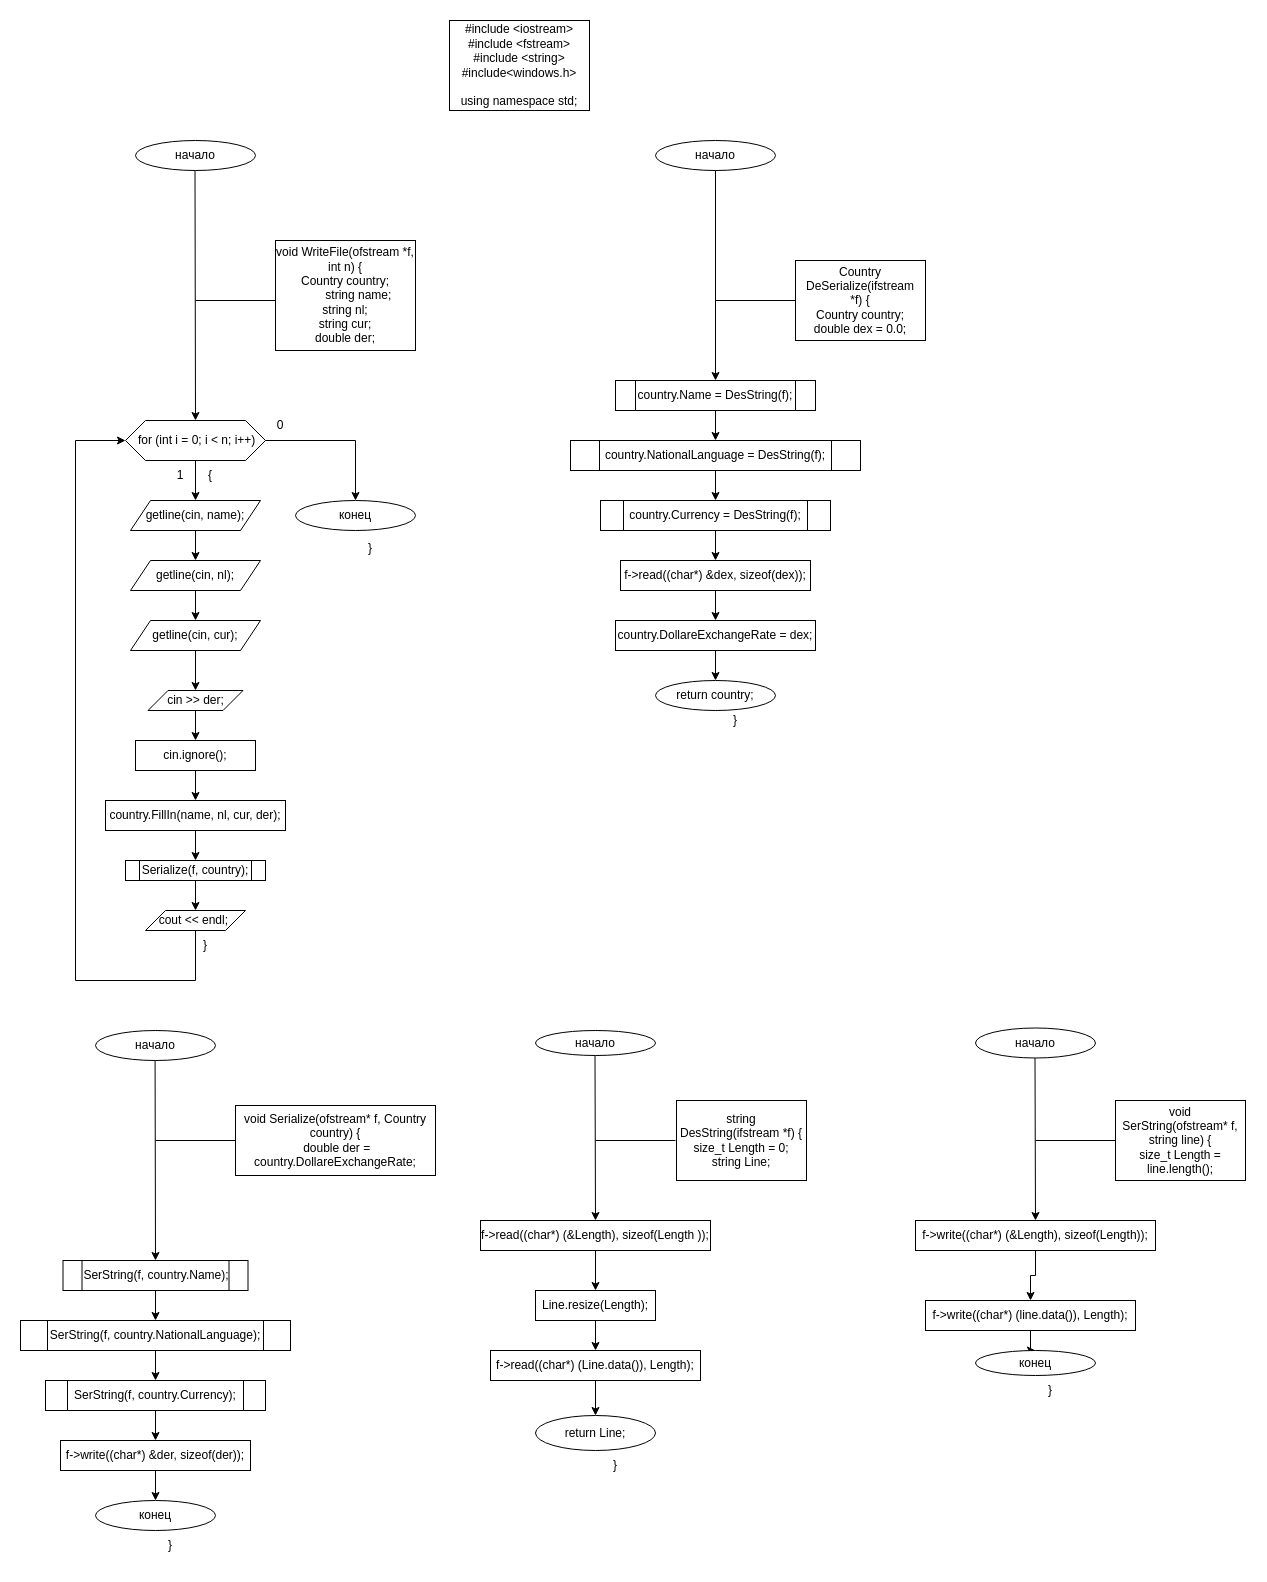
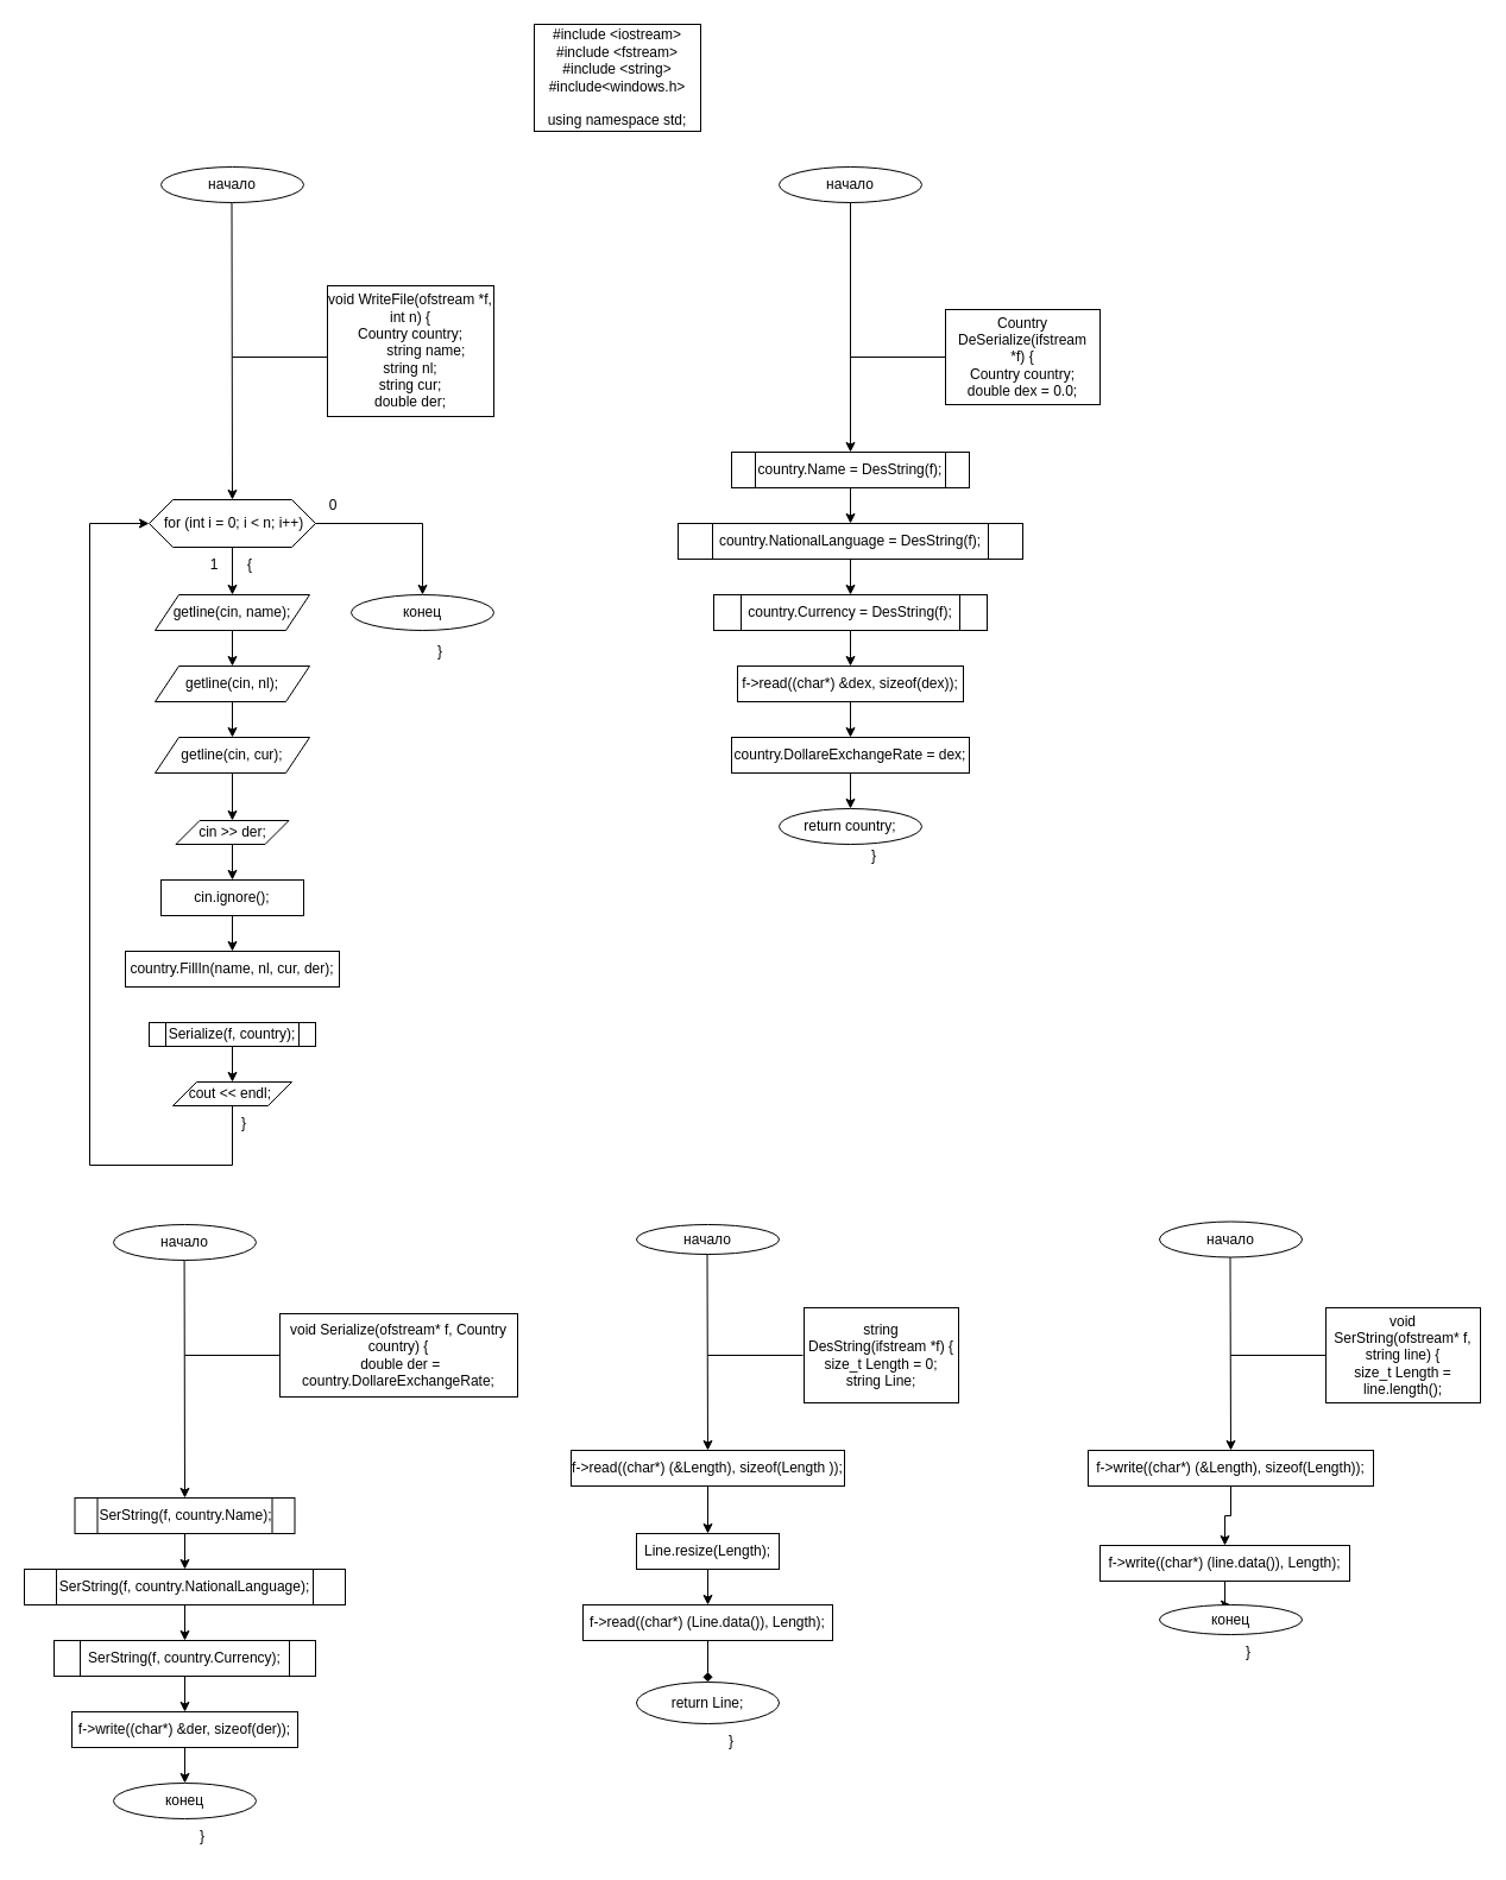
- <mxCell id="21" style="edgeStyle=orthogonalEdgeStyle;rounded=0;orthogonalLoop=1;jettySize=auto;html=1;entryX=0.5;entryY=0;entryDx=0;entryDy=0;" edge="1" parent="1" source="22" target="24"><mxGeometry relative="1" as="geometry" /></mxCell>
- <mxCell id="74" style="edgeStyle=orthogonalEdgeStyle;rounded=0;orthogonalLoop=1;jettySize=auto;html=1;entryX=0.5;entryY=0;entryDx=0;entryDy=0;" edge="1" parent="1" source="75" target="76"><mxGeometry relative="1" as="geometry" /></mxCell>
+ <mxCell id="74" style="edgeStyle=orthogonalEdgeStyle;rounded=0;orthogonalLoop=1;jettySize=auto;html=1;entryX=0.5;entryY=0;entryDx=0;entryDy=0;endArrow=diamond;" edge="1" parent="1" source="75" target="76"><mxGeometry relative="1" as="geometry" /></mxCell>
